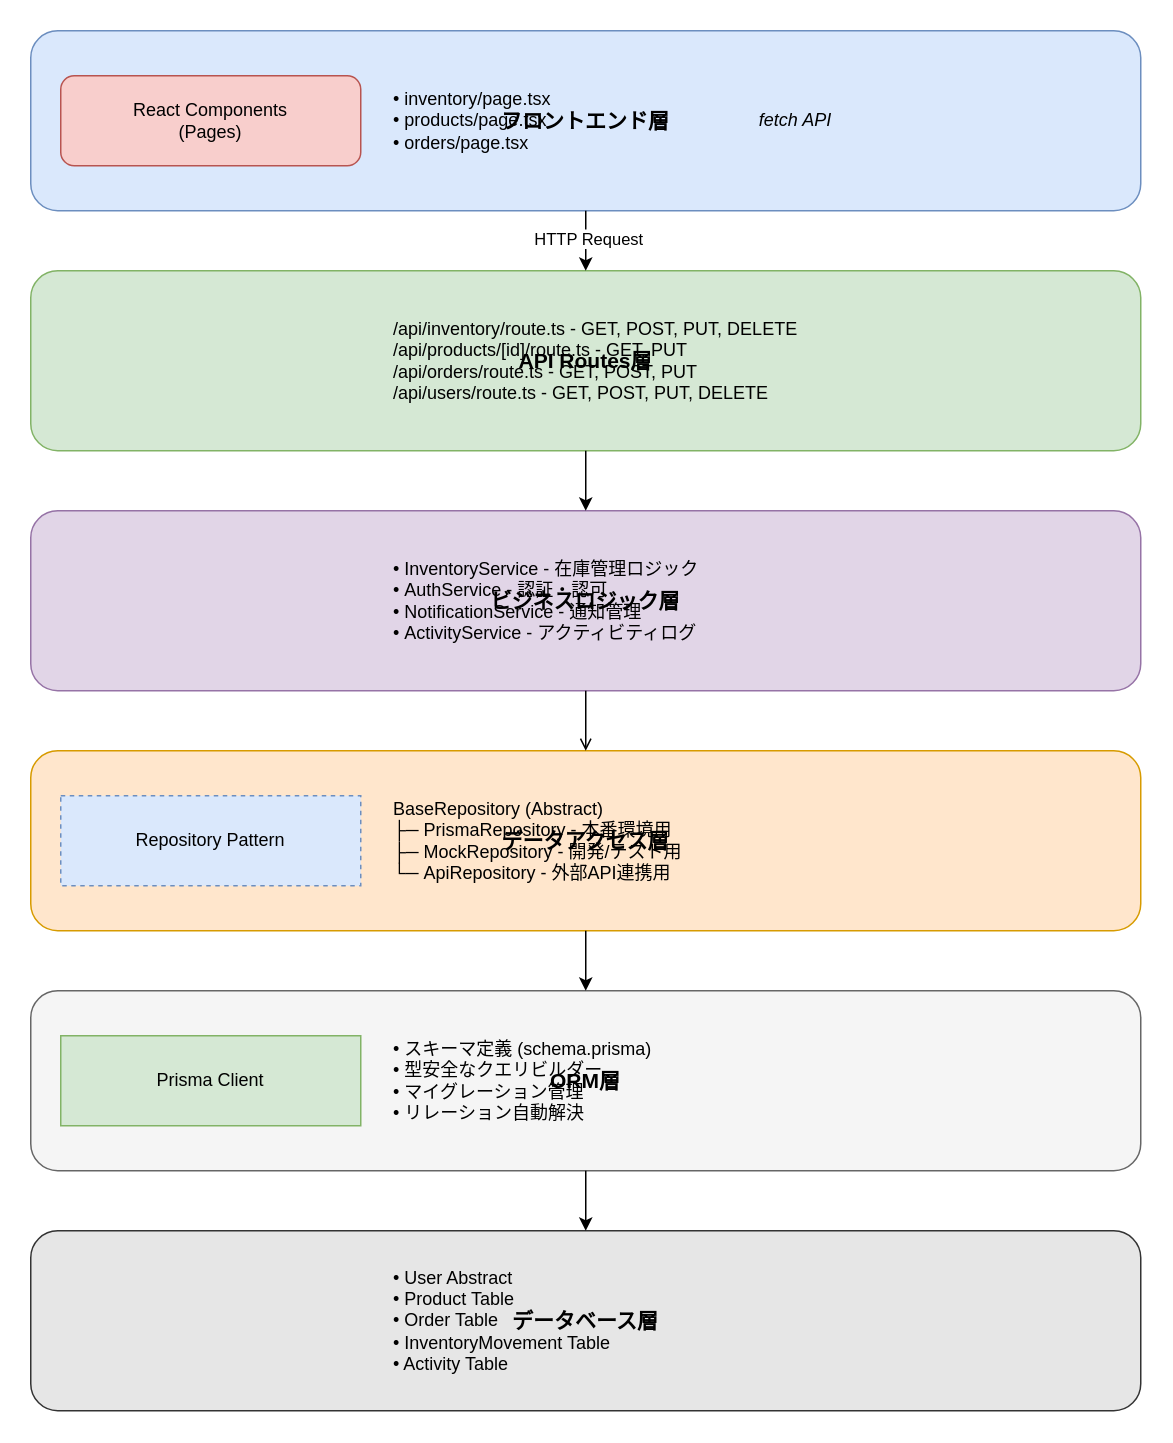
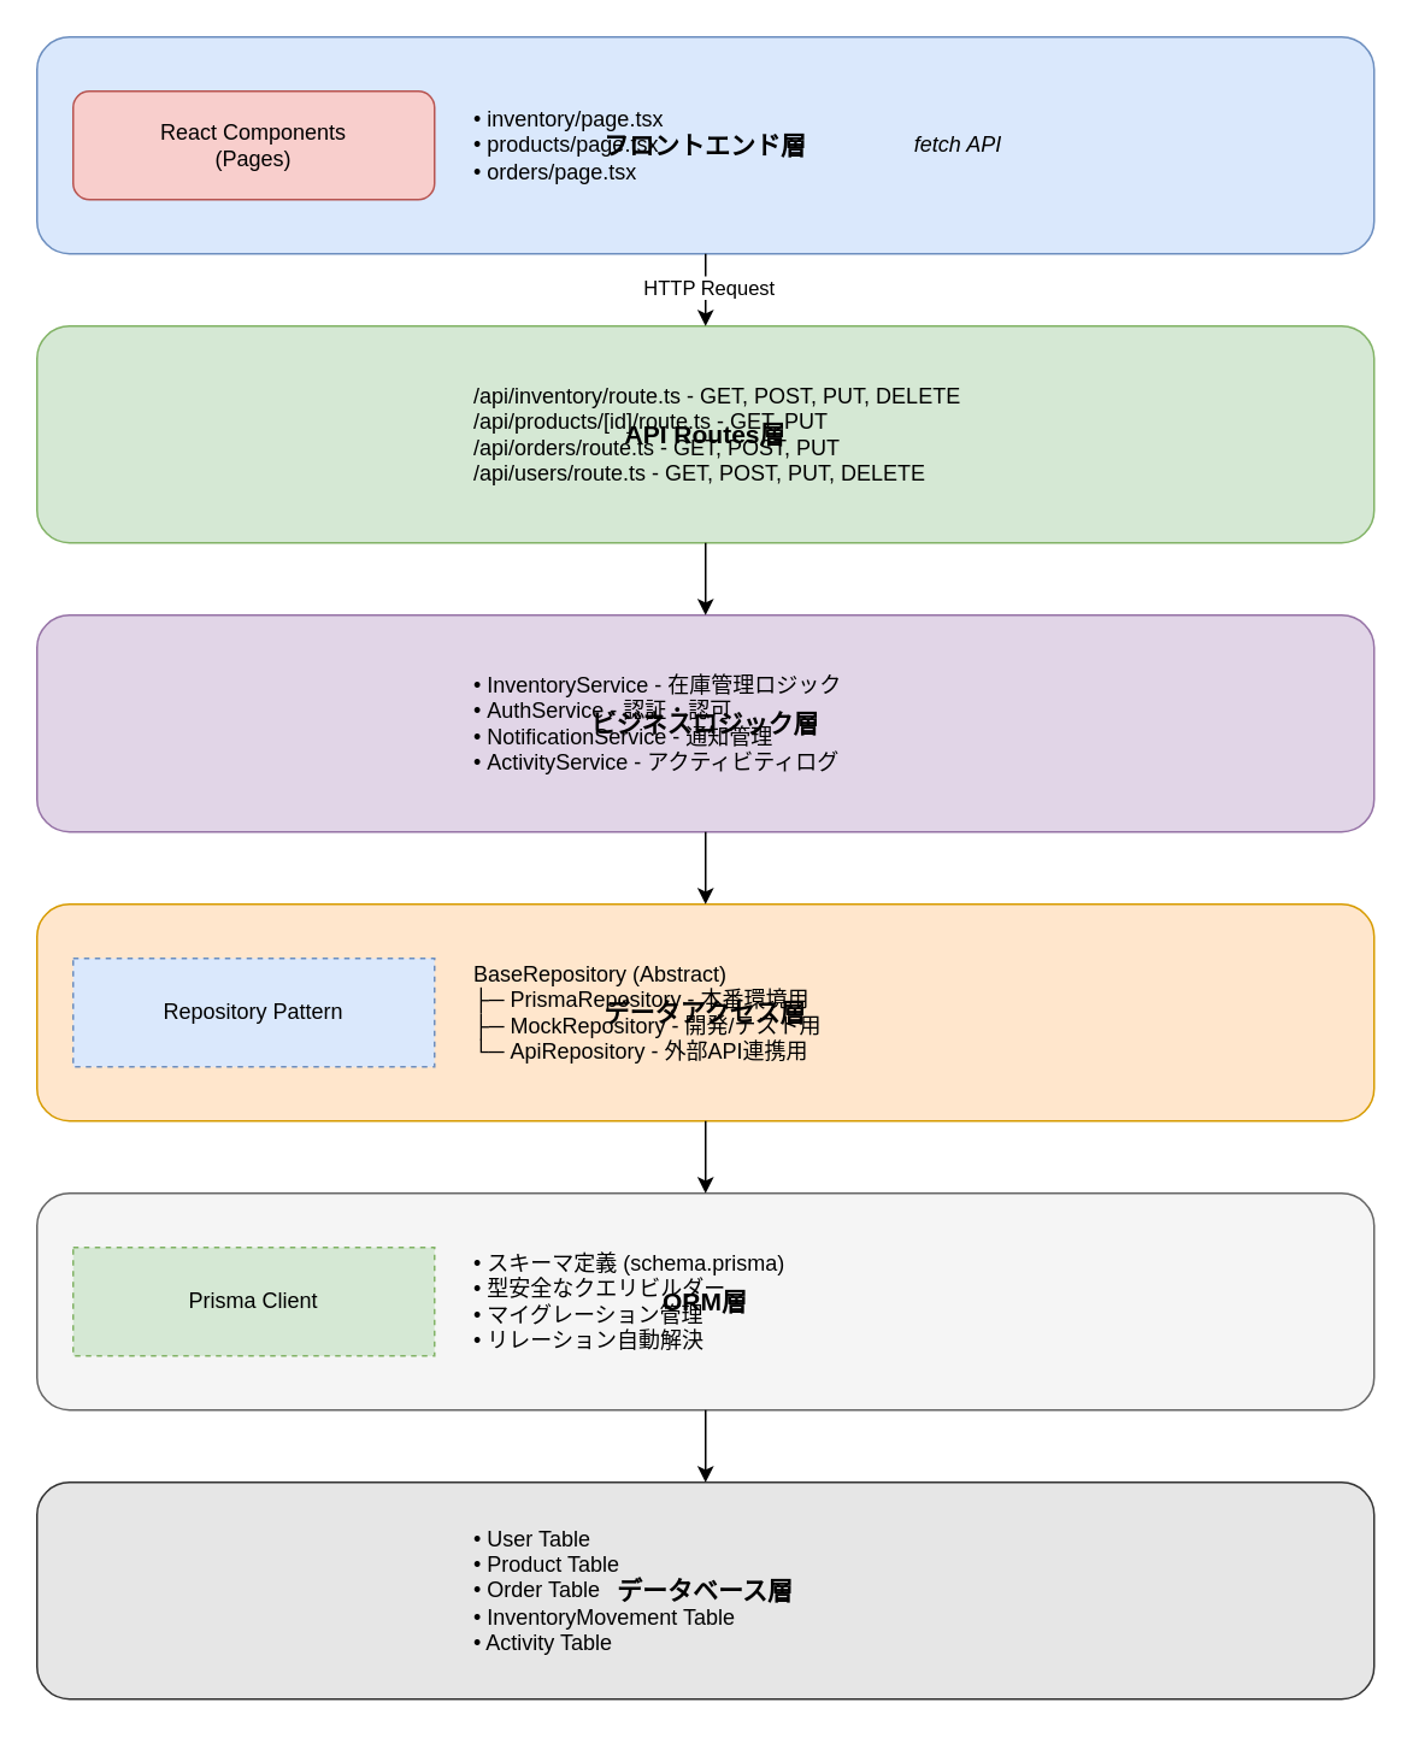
- <mxCell id="21" value="" style="endArrow=open;html=1;rounded=0;exitX=0.5;exitY=1;exitDx=0;exitDy=0;entryX=0.5;entryY=0;entryDx=0;entryDy=0;" parent="1" source="8" target="10" edge="1"><mxGeometry width="50" height="50" relative="1" as="geometry"><mxPoint x="370" y="470" as="sourcePoint" /><mxPoint x="420" y="420" as="targetPoint" /></mxGeometry></mxCell>
+ <mxCell id="21" value="" style="endArrow=classic;html=1;rounded=0;exitX=0.5;exitY=1;exitDx=0;exitDy=0;entryX=0.5;entryY=0;entryDx=0;entryDy=0;" parent="1" source="8" target="10" edge="1"><mxGeometry width="50" height="50" relative="1" as="geometry"><mxPoint x="370" y="470" as="sourcePoint" /><mxPoint x="420" y="420" as="targetPoint" /></mxGeometry></mxCell>
- <mxCell id="14" value="Prisma Client" style="rounded=0;whiteSpace=wrap;html=1;fillColor=#d5e8d4;strokeColor=#82b366;" parent="1" vertex="1"><mxGeometry x="40" y="690" width="200" height="60" as="geometry" /></mxCell>
+ <mxCell id="14" value="Prisma Client" style="rounded=0;whiteSpace=wrap;html=1;fillColor=#d5e8d4;strokeColor=#82b366;dashed=1;" parent="1" vertex="1"><mxGeometry x="40" y="690" width="200" height="60" as="geometry" /></mxCell>
- <mxCell id="17" value="• User Abstract&#10;• Product Table&#10;• Order Table&#10;• InventoryMovement Table&#10;• Activity Table" style="text;html=1;strokeColor=none;fillColor=none;align=left;verticalAlign=middle;whiteSpace=wrap;rounded=0;" parent="1" vertex="1"><mxGeometry x="260" y="850" width="480" height="60" as="geometry" /></mxCell>
+ <mxCell id="17" value="• User Table&#10;• Product Table&#10;• Order Table&#10;• InventoryMovement Table&#10;• Activity Table" style="text;html=1;strokeColor=none;fillColor=none;align=left;verticalAlign=middle;whiteSpace=wrap;rounded=0;" parent="1" vertex="1"><mxGeometry x="260" y="850" width="480" height="60" as="geometry" /></mxCell>
